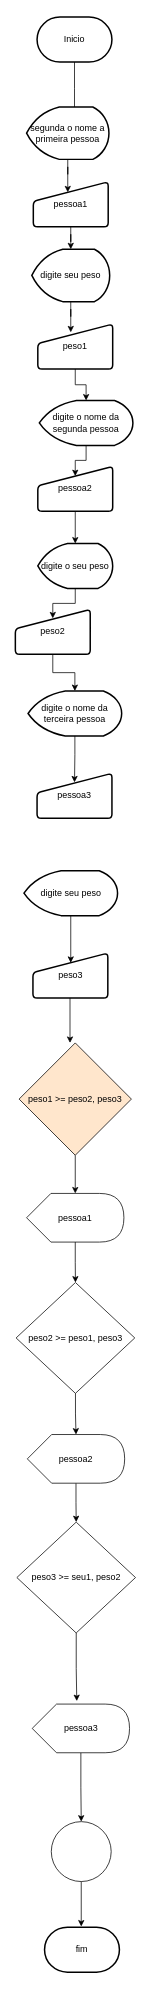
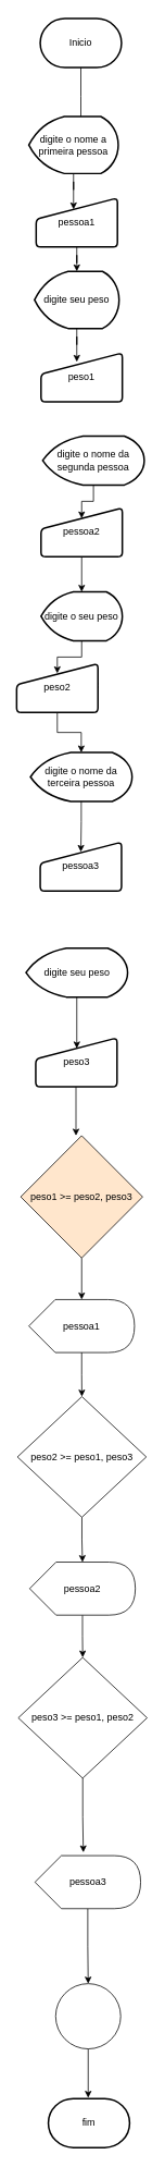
- <mxCell id="6" value="segunda o nome a primeira pessoa" style="strokeWidth=2;html=1;shape=mxgraph.flowchart.display;whiteSpace=wrap;" vertex="1" parent="1"><mxGeometry x="35" y="140" width="110" height="70" as="geometry" /></mxCell>
+ <mxCell id="6" value="digite o nome a primeira pessoa" style="strokeWidth=2;html=1;shape=mxgraph.flowchart.display;whiteSpace=wrap;" vertex="1" parent="1"><mxGeometry x="35" y="140" width="110" height="70" as="geometry" /></mxCell>
- <mxCell id="15" style="edgeStyle=orthogonalEdgeStyle;rounded=0;orthogonalLoop=1;jettySize=auto;html=1;entryX=0.5;entryY=0;entryDx=0;entryDy=0;entryPerimeter=0;" edge="1" parent="1" source="9" target="11"><mxGeometry relative="1" as="geometry" /></mxCell>
- <mxCell id="35" value="peso3 &amp;gt;= seu1, peso2" style="rhombus;whiteSpace=wrap;html=1;" vertex="1" parent="1"><mxGeometry x="22" y="2030" width="158.5" height="148.02" as="geometry" /></mxCell>
+ <mxCell id="35" value="peso3 &amp;gt;= peso1, peso2" style="rhombus;whiteSpace=wrap;html=1;" vertex="1" parent="1"><mxGeometry x="22" y="2030" width="158.5" height="148.02" as="geometry" /></mxCell>
